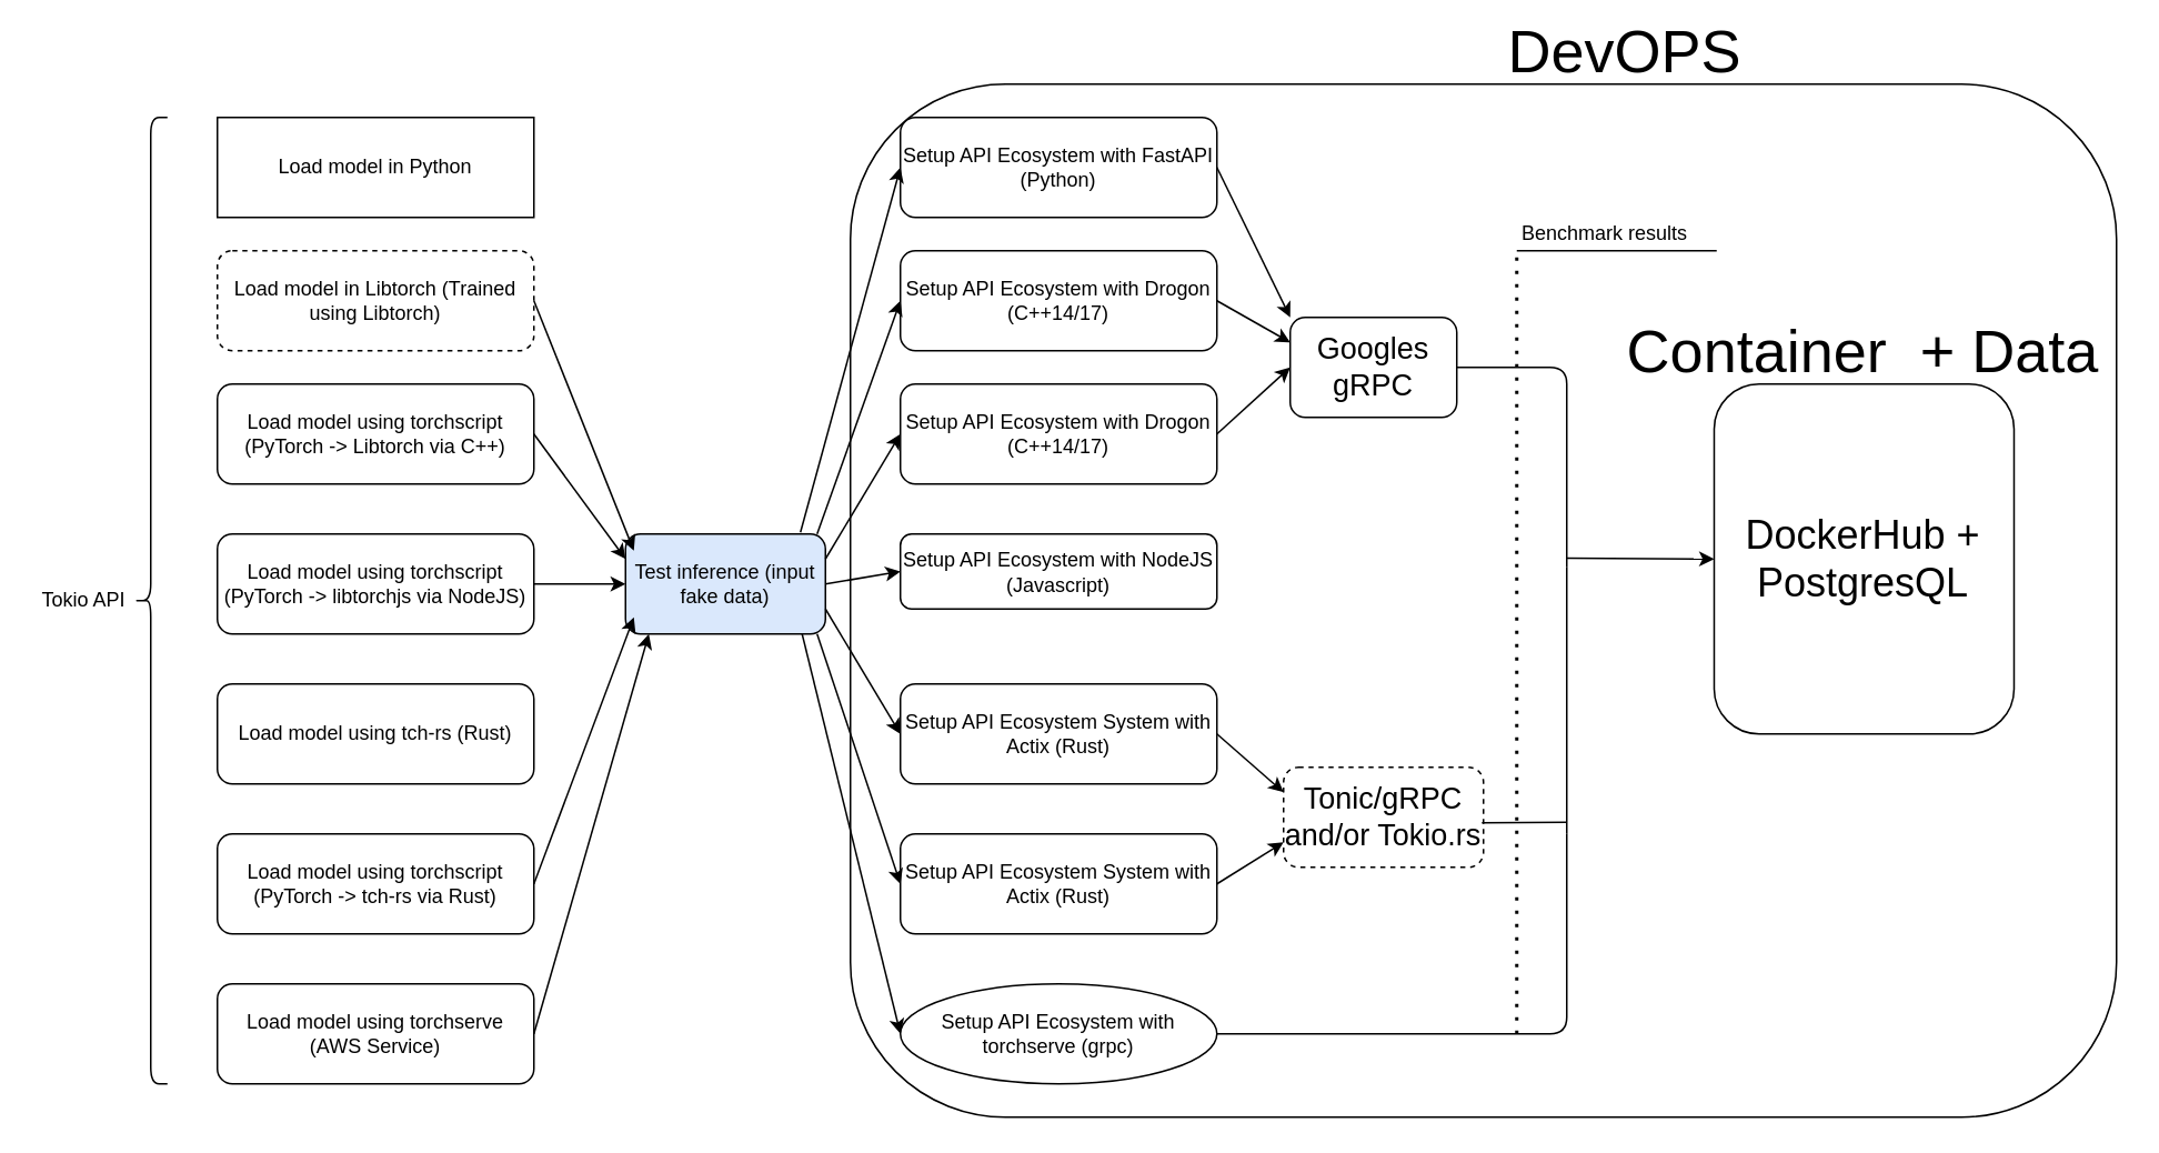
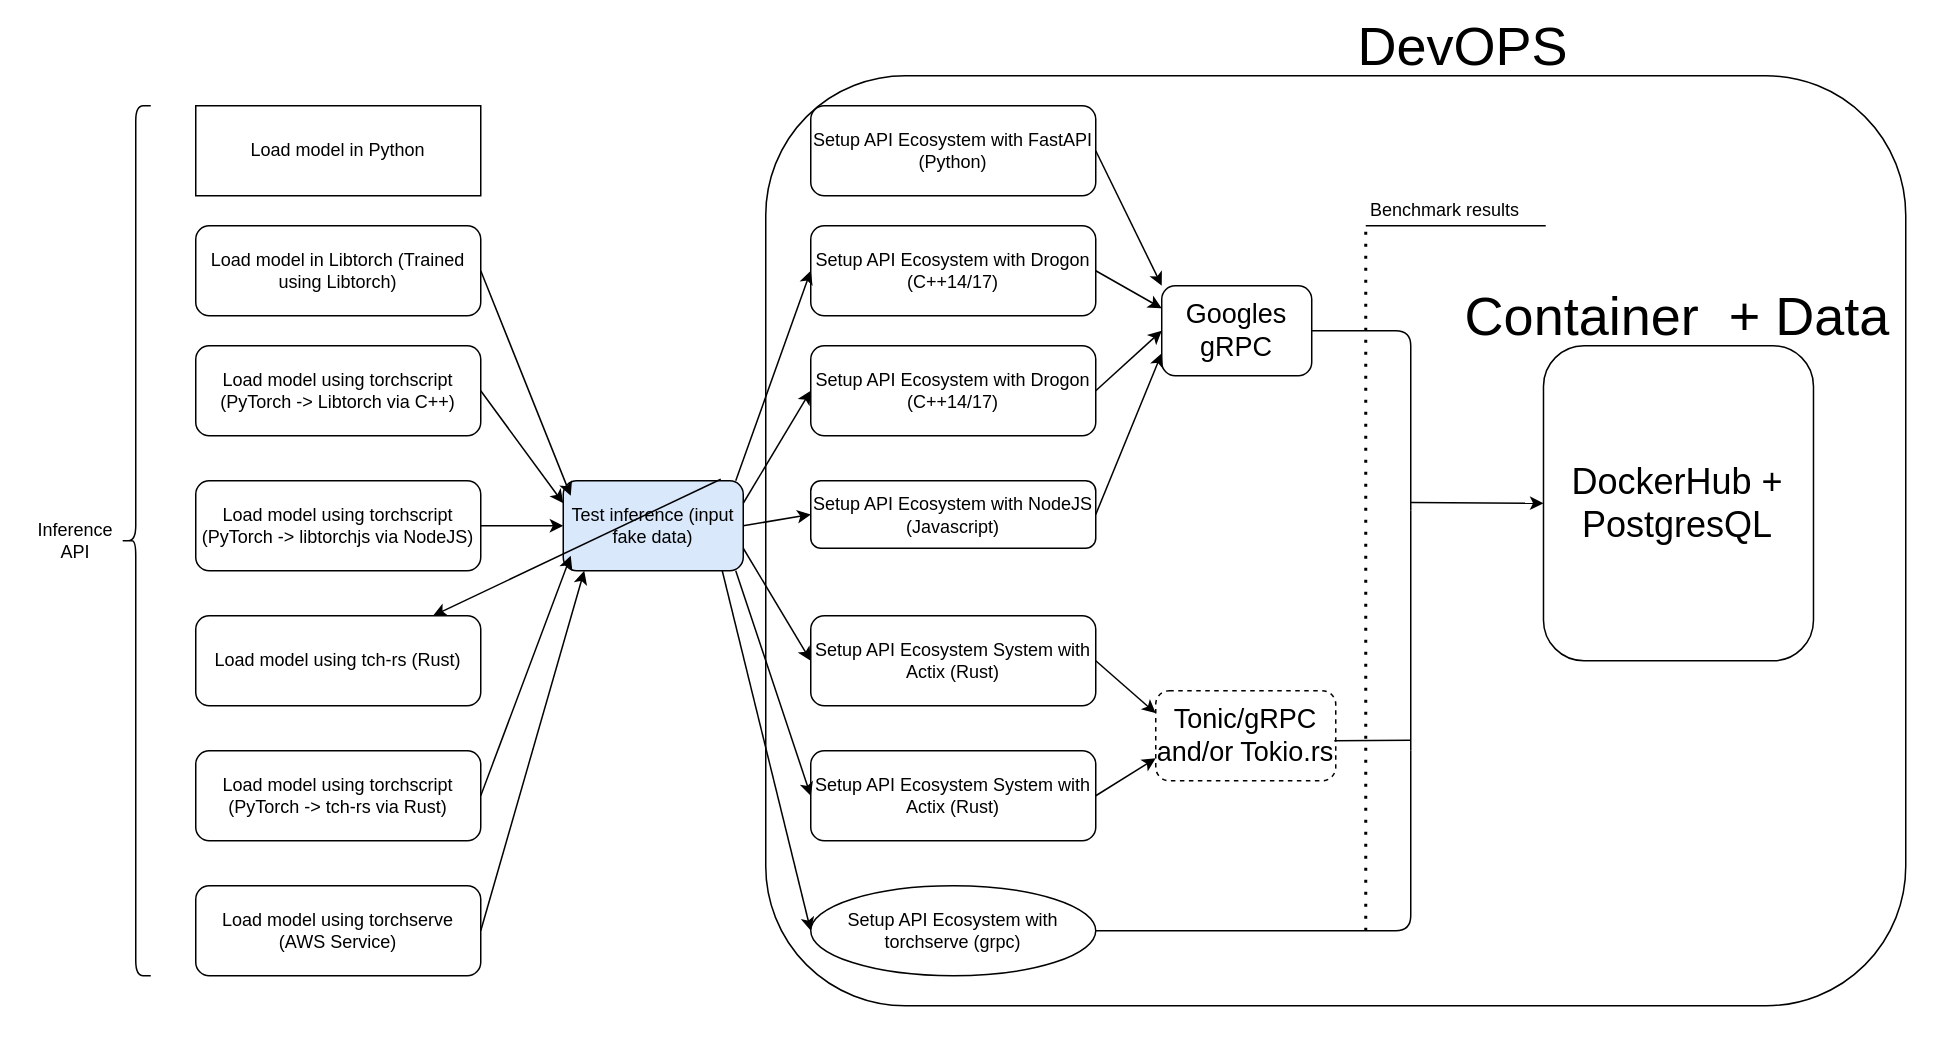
- <mxCell id="9" value="Load model in Libtorch (Trained using Libtorch)" style="rounded=1;whiteSpace=wrap;html=1;dashed=1;" parent="1" vertex="1"><mxGeometry x="130" y="150" width="190" height="60" as="geometry" /></mxCell>
+ <mxCell id="9" value="Load model in Libtorch (Trained using Libtorch)" style="rounded=1;whiteSpace=wrap;html=1;" parent="1" vertex="1"><mxGeometry x="130" y="150" width="190" height="60" as="geometry" /></mxCell>
- <mxCell id="24" value="" style="endArrow=classic;html=1;entryX=0;entryY=0.5;entryDx=0;entryDy=0;exitX=0.875;exitY=-0.017;exitDx=0;exitDy=0;exitPerimeter=0;" parent="1" source="19" target="11" edge="1"><mxGeometry width="50" height="50" relative="1" as="geometry"><mxPoint x="430" y="370" as="sourcePoint" /><mxPoint x="480" y="320" as="targetPoint" /></mxGeometry></mxCell>
+ <mxCell id="24" value="" style="endArrow=classic;html=1;exitX=0.875;exitY=-0.017;exitDx=0;exitDy=0;exitPerimeter=0;" parent="1" source="19" target="8" edge="1"><mxGeometry width="50" height="50" relative="1" as="geometry"><mxPoint x="430" y="370" as="sourcePoint" /><mxPoint x="480" y="320" as="targetPoint" /></mxGeometry></mxCell>
+ <mxCell id="36" value="" style="endArrow=classic;html=1;entryX=0;entryY=0.75;entryDx=0;entryDy=0;exitX=1;exitY=0.5;exitDx=0;exitDy=0;" parent="1" source="14" target="32" edge="1"><mxGeometry width="50" height="50" relative="1" as="geometry"><mxPoint x="740" y="400" as="sourcePoint" /><mxPoint x="790" y="350" as="targetPoint" /></mxGeometry></mxCell>
- <mxCell id="4" value="Tokio API" style="text;html=1;strokeColor=none;fillColor=none;align=center;verticalAlign=middle;whiteSpace=wrap;rounded=0;" parent="1" vertex="1"><mxGeometry x="20" y="350" width="60" height="20" as="geometry" /></mxCell>
+ <mxCell id="4" value="Inference API" style="text;html=1;strokeColor=none;fillColor=none;align=center;verticalAlign=middle;whiteSpace=wrap;rounded=0;" parent="1" vertex="1"><mxGeometry x="20" y="350" width="60" height="20" as="geometry" /></mxCell>
